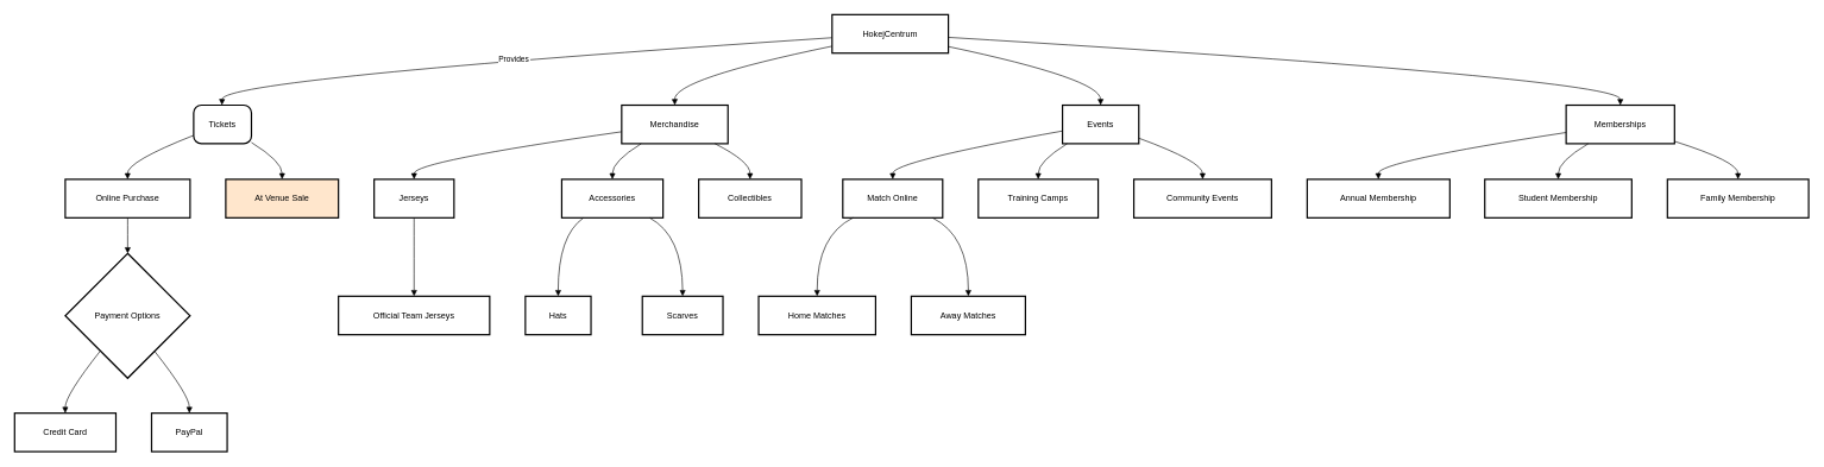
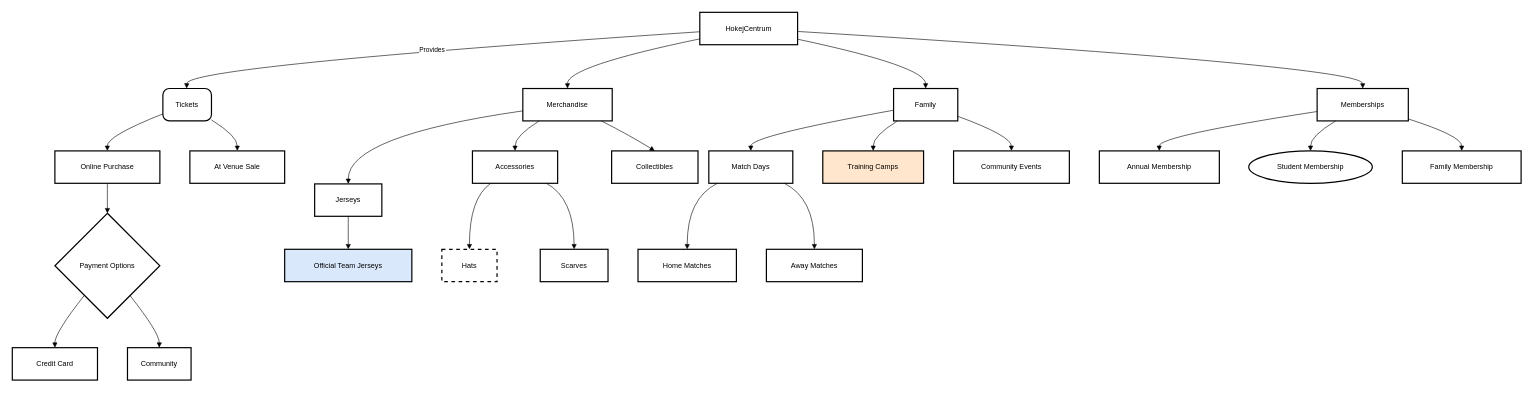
- <mxCell id="5" value="Events" style="whiteSpace=wrap;strokeWidth=2;" vertex="1" parent="1"><mxGeometry x="1489" y="147" width="107" height="54" as="geometry" /></mxCell>
+ <mxCell id="5" value="Family" style="whiteSpace=wrap;strokeWidth=2;" vertex="1" parent="1"><mxGeometry x="1489" y="147" width="107" height="54" as="geometry" /></mxCell>
- <mxCell id="8" value="At Venue Sale" style="whiteSpace=wrap;strokeWidth=2;fillColor=#ffe6cc;" vertex="1" parent="1"><mxGeometry x="316" y="251" width="158" height="54" as="geometry" /></mxCell>
+ <mxCell id="8" value="At Venue Sale" style="whiteSpace=wrap;strokeWidth=2;" vertex="1" parent="1"><mxGeometry x="316" y="251" width="158" height="54" as="geometry" /></mxCell>
- <mxCell id="9" value="Jerseys" style="whiteSpace=wrap;strokeWidth=2;" vertex="1" parent="1"><mxGeometry x="524" y="251" width="112" height="54" as="geometry" /></mxCell>
+ <mxCell id="9" value="Jerseys" style="whiteSpace=wrap;strokeWidth=2;" vertex="1" parent="1"><mxGeometry x="524" y="306" width="112" height="54" as="geometry" /></mxCell>
- <mxCell id="11" value="Collectibles" style="whiteSpace=wrap;strokeWidth=2;" vertex="1" parent="1"><mxGeometry x="979" y="251" width="144" height="54" as="geometry" /></mxCell>
+ <mxCell id="11" value="Collectibles" style="whiteSpace=wrap;strokeWidth=2;" vertex="1" parent="1"><mxGeometry x="1019" y="251" width="144" height="54" as="geometry" /></mxCell>
- <mxCell id="12" value="Match Online" style="whiteSpace=wrap;strokeWidth=2;" vertex="1" parent="1"><mxGeometry x="1181" y="251" width="140" height="54" as="geometry" /></mxCell>
+ <mxCell id="12" value="Match Days" style="whiteSpace=wrap;strokeWidth=2;" vertex="1" parent="1"><mxGeometry x="1181" y="251" width="140" height="54" as="geometry" /></mxCell>
- <mxCell id="13" value="Training Camps" style="whiteSpace=wrap;strokeWidth=2;" vertex="1" parent="1"><mxGeometry x="1371" y="251" width="168" height="54" as="geometry" /></mxCell>
+ <mxCell id="13" value="Training Camps" style="whiteSpace=wrap;strokeWidth=2;fillColor=#ffe6cc;" vertex="1" parent="1"><mxGeometry x="1371" y="251" width="168" height="54" as="geometry" /></mxCell>
- <mxCell id="16" value="Student Membership" style="whiteSpace=wrap;strokeWidth=2;" vertex="1" parent="1"><mxGeometry x="2081" y="251" width="206" height="54" as="geometry" /></mxCell>
+ <mxCell id="16" value="Student Membership" style="ellipse;whiteSpace=wrap;strokeWidth=2;" vertex="1" parent="1"><mxGeometry x="2081" y="251" width="206" height="54" as="geometry" /></mxCell>
- <mxCell id="21" value="Official Team Jerseys" style="whiteSpace=wrap;strokeWidth=2;" vertex="1" parent="1"><mxGeometry x="474" y="415" width="212" height="54" as="geometry" /></mxCell>
+ <mxCell id="21" value="Official Team Jerseys" style="whiteSpace=wrap;strokeWidth=2;fillColor=#dae8fc;" vertex="1" parent="1"><mxGeometry x="474" y="415" width="212" height="54" as="geometry" /></mxCell>
- <mxCell id="22" value="Hats" style="whiteSpace=wrap;strokeWidth=2;" vertex="1" parent="1"><mxGeometry x="736" y="415" width="92" height="54" as="geometry" /></mxCell>
+ <mxCell id="22" value="Hats" style="whiteSpace=wrap;strokeWidth=2;dashed=1;" vertex="1" parent="1"><mxGeometry x="736" y="415" width="92" height="54" as="geometry" /></mxCell>
- <mxCell id="20" value="PayPal" style="whiteSpace=wrap;strokeWidth=2;" vertex="1" parent="1"><mxGeometry x="212" y="579" width="106" height="54" as="geometry" /></mxCell>
+ <mxCell id="20" value="Community" style="whiteSpace=wrap;strokeWidth=2;" vertex="1" parent="1"><mxGeometry x="212" y="579" width="106" height="54" as="geometry" /></mxCell>
